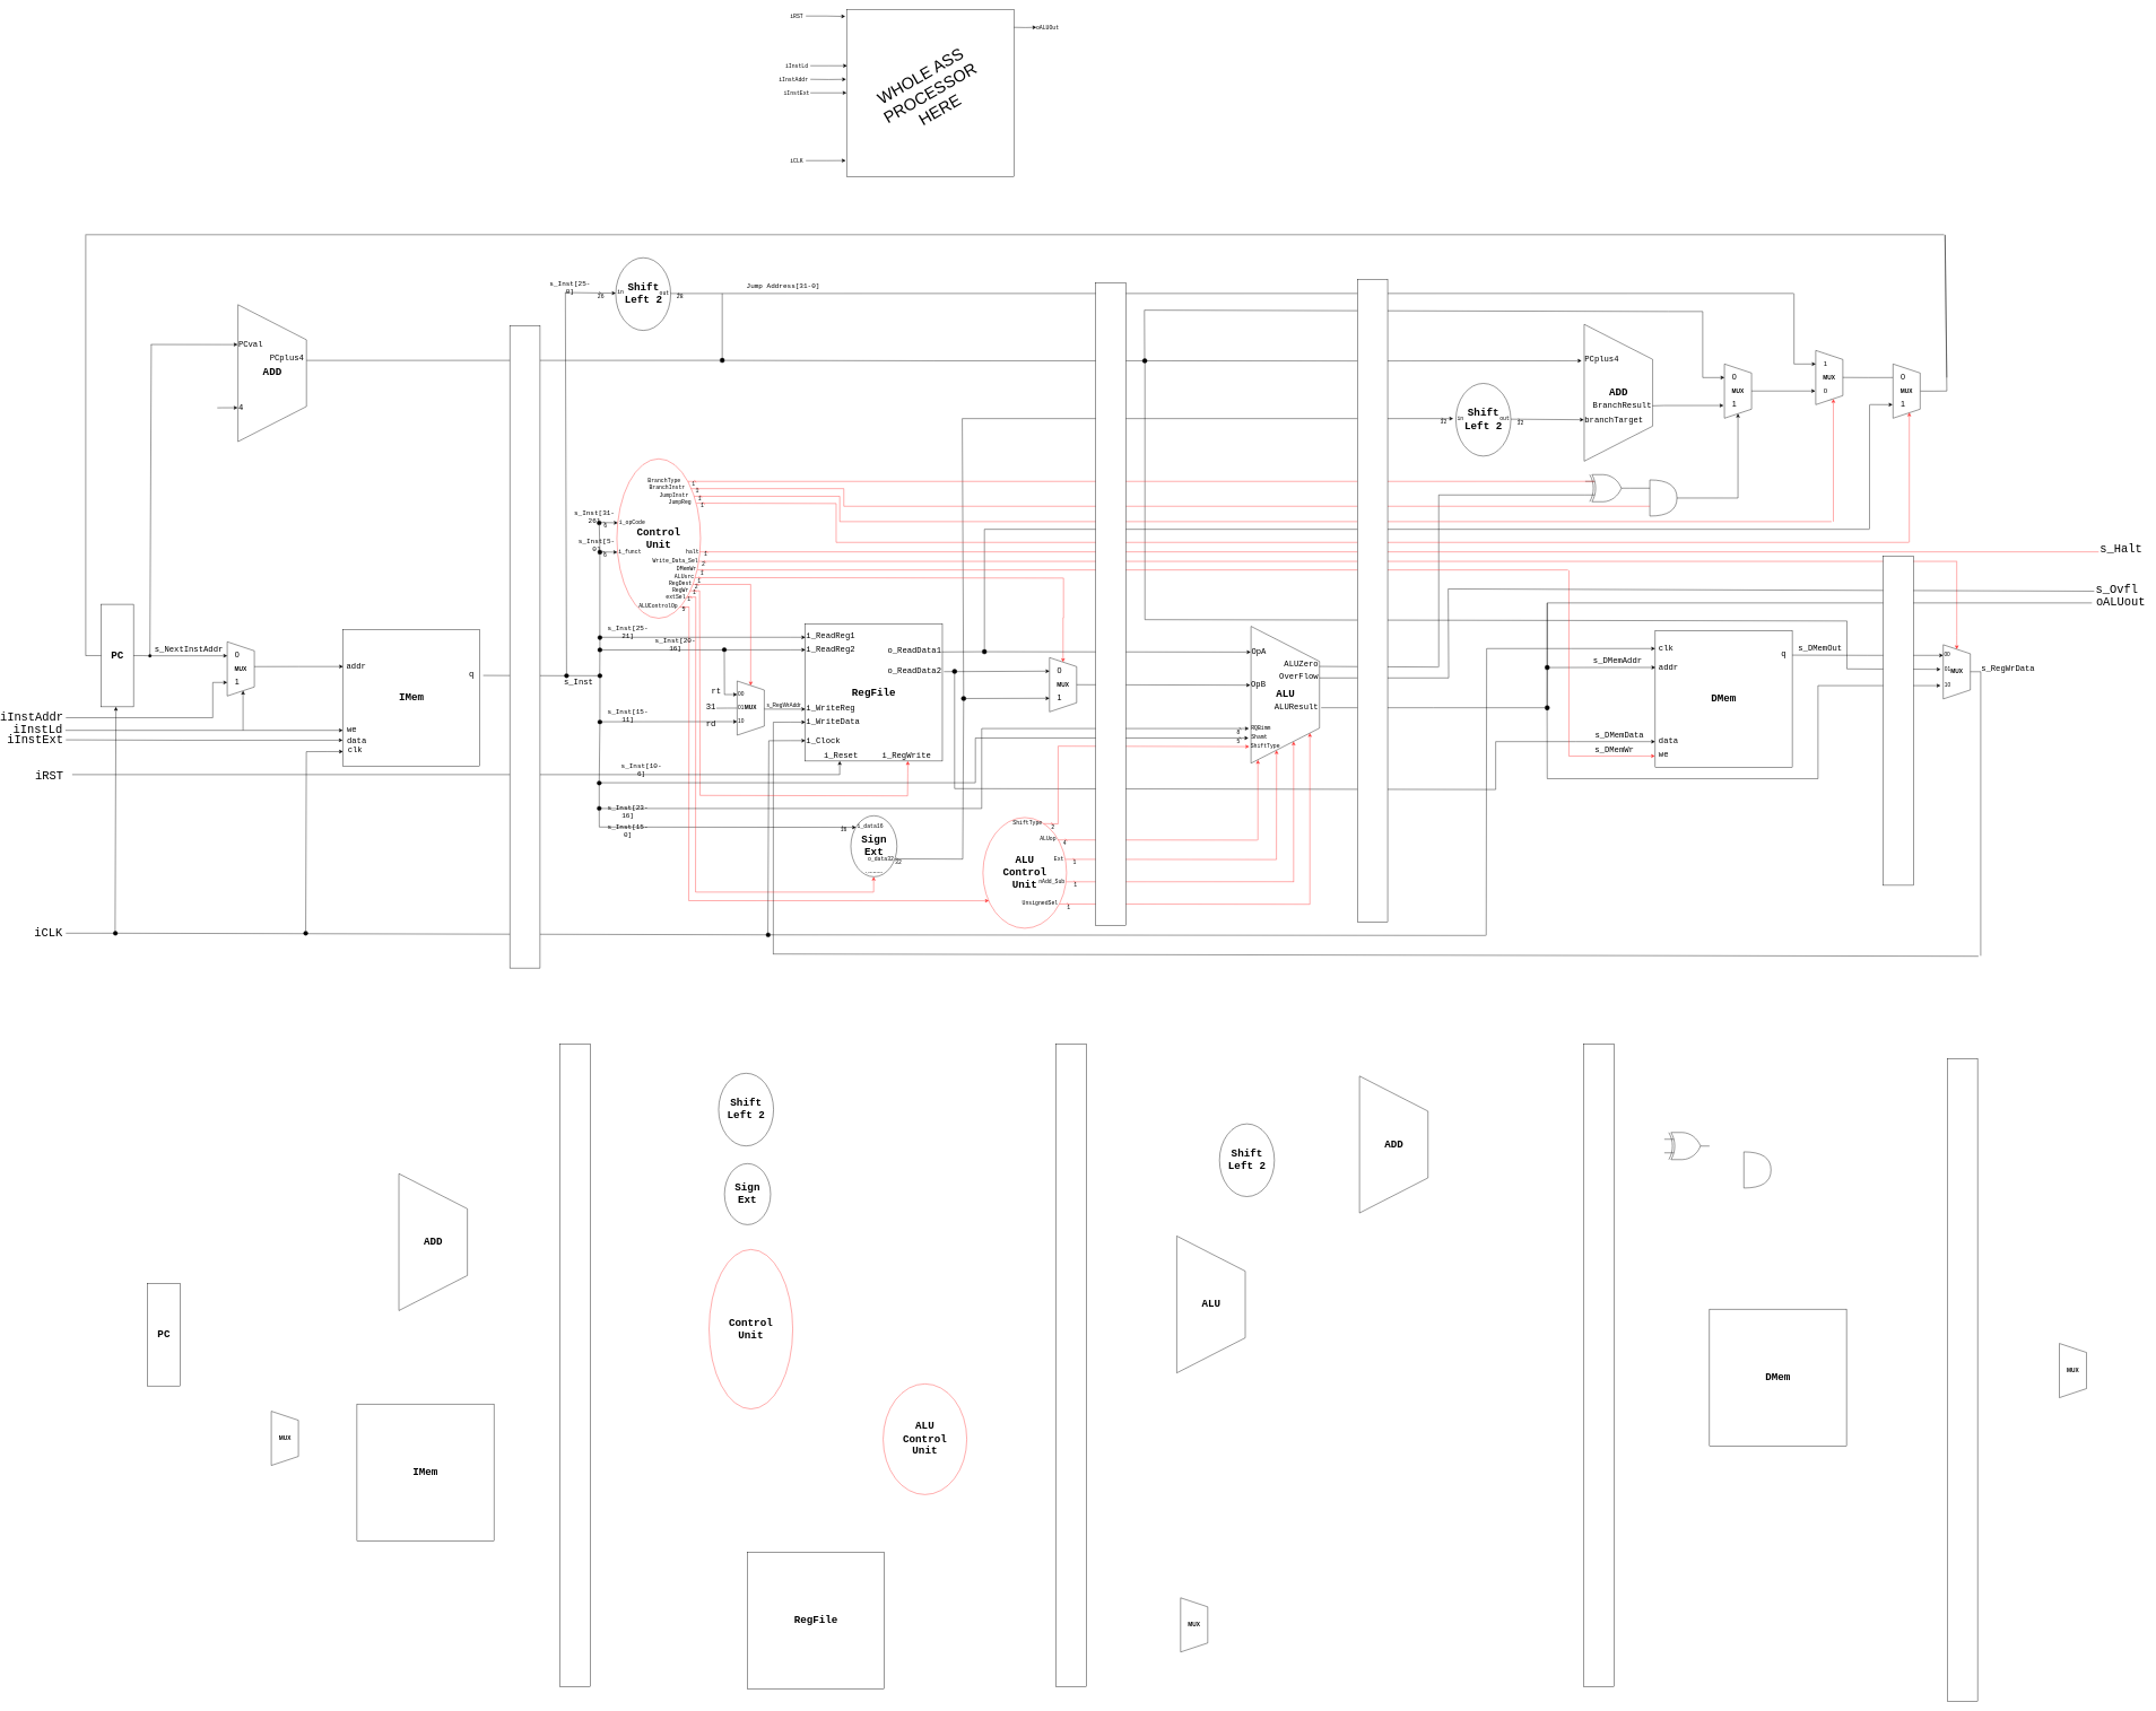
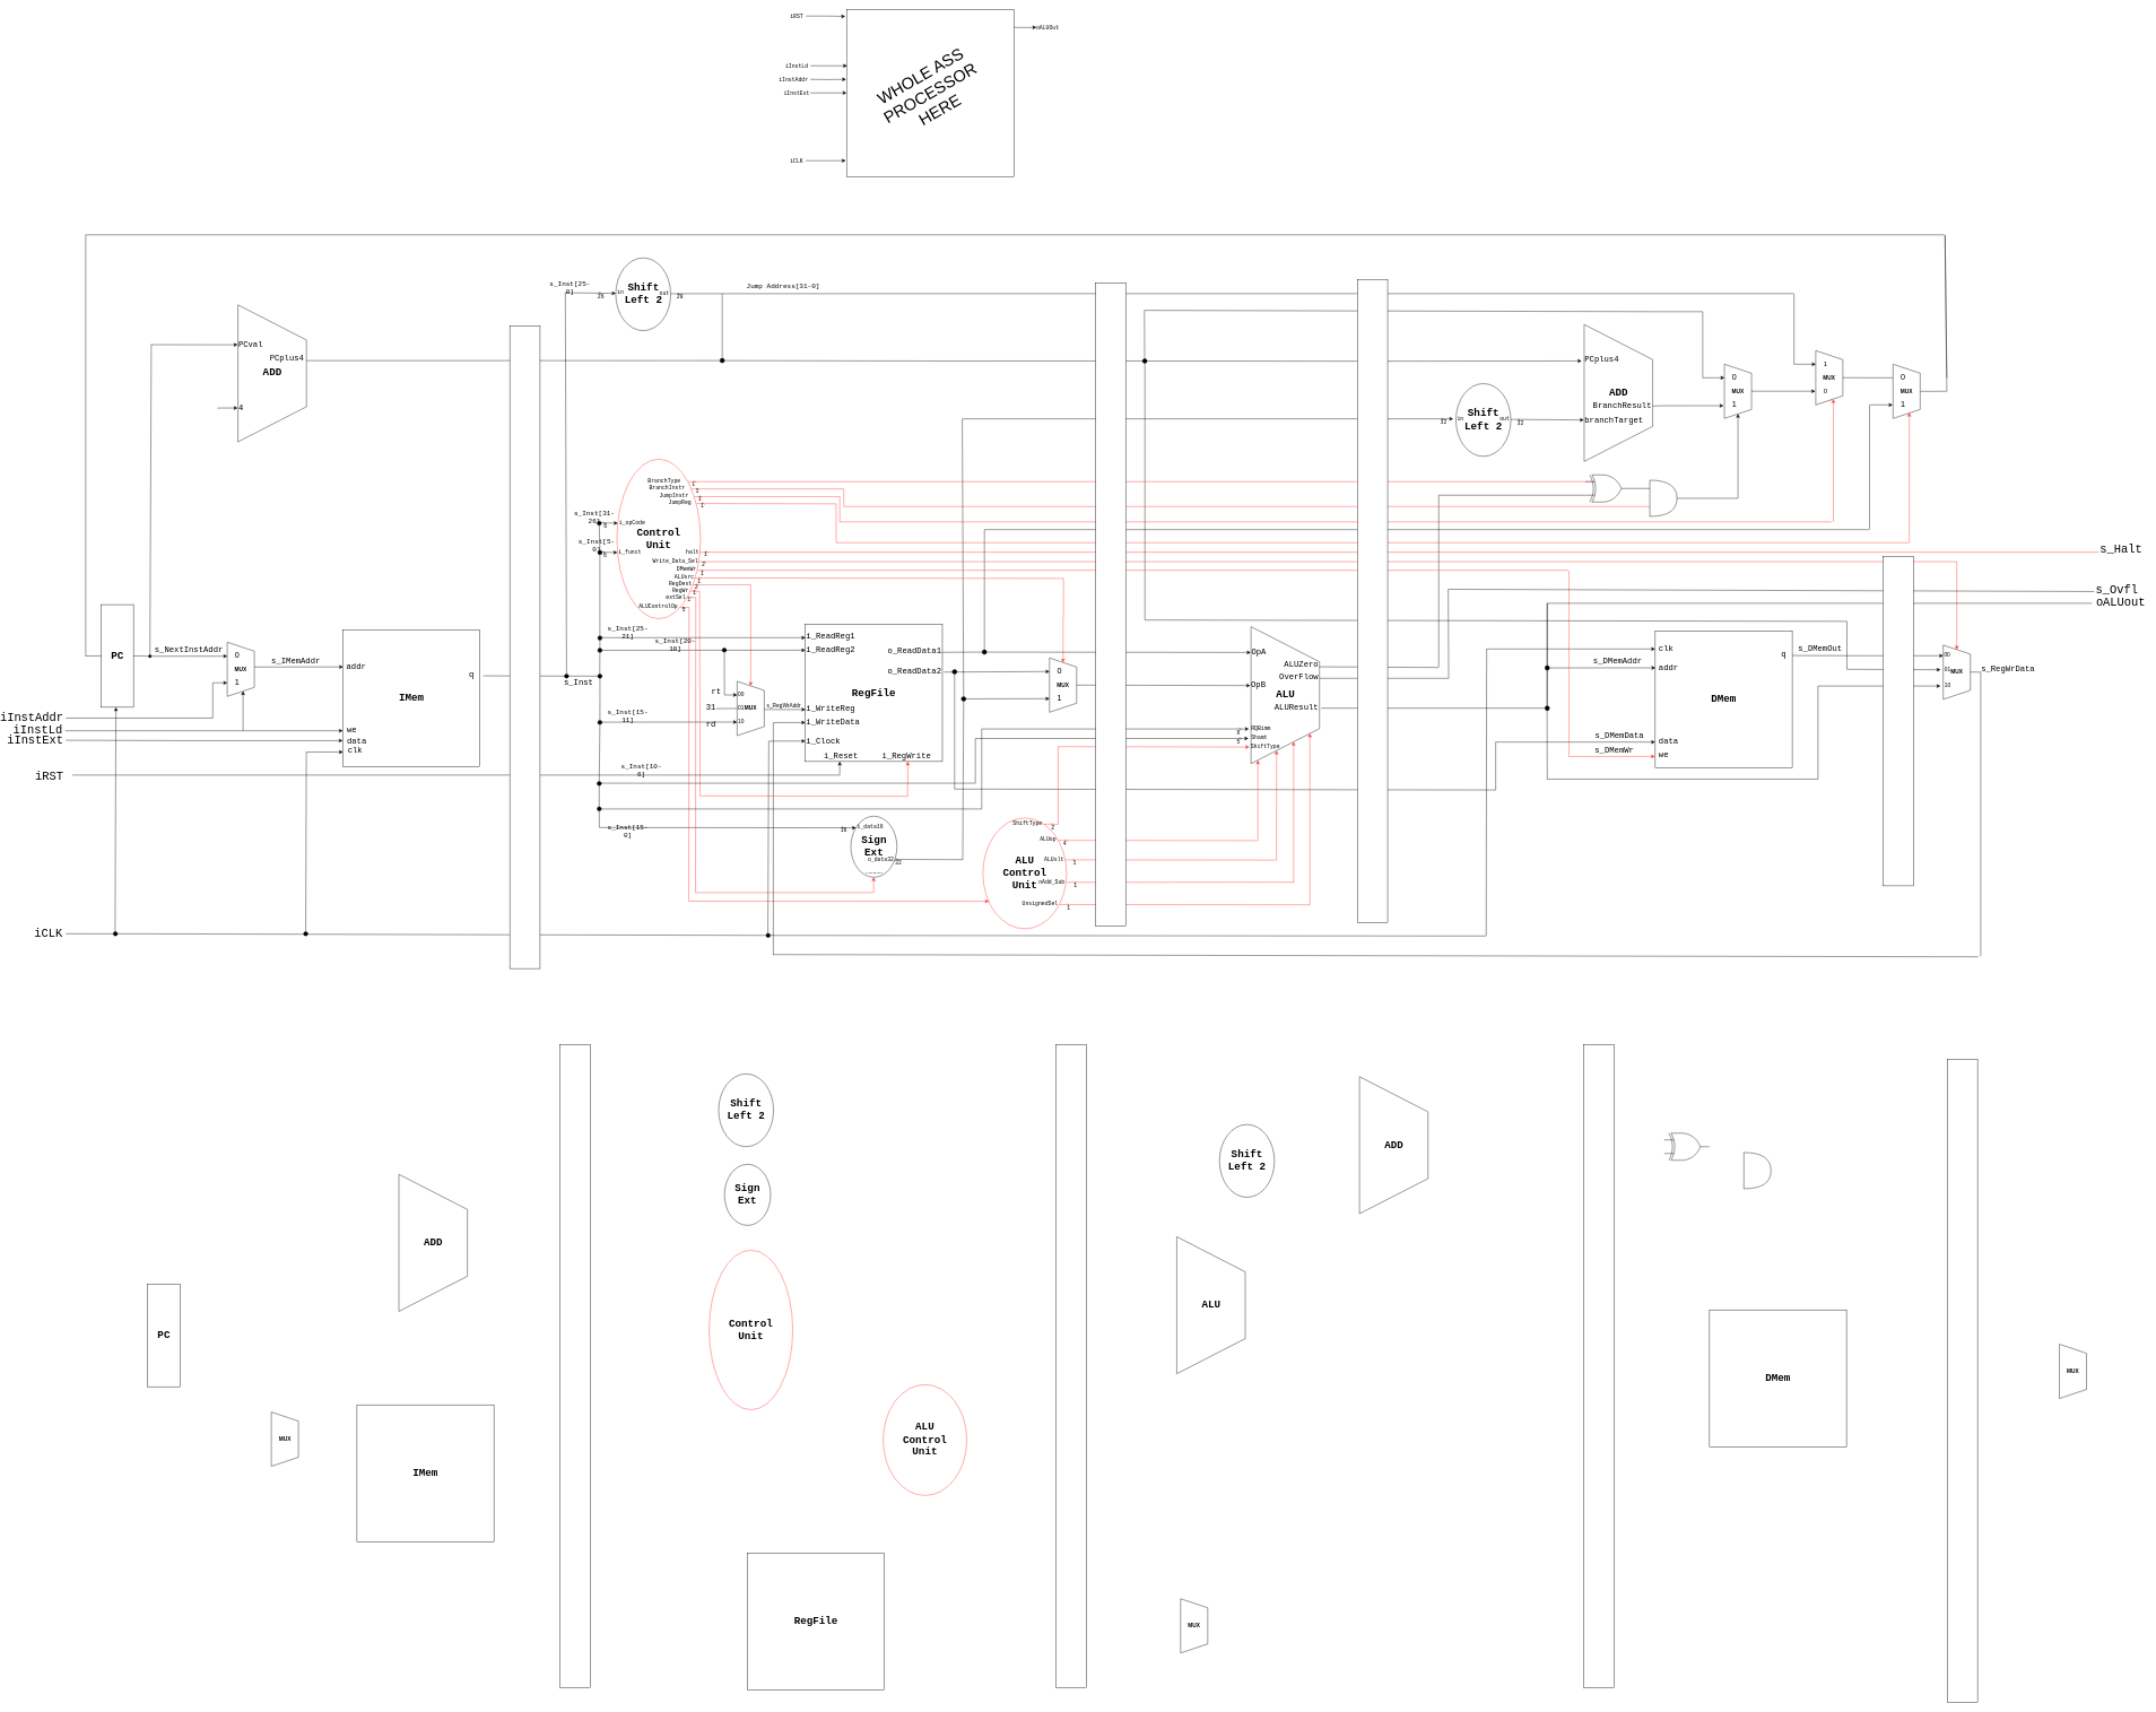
+ <mxCell id="40" value="&lt;div align=&quot;left&quot;&gt;&lt;font style=&quot;font-size: 18px;&quot; face=&quot;Courier New&quot;&gt;s_IMemAddr&lt;/font&gt;&lt;/div&gt;" style="text;html=1;strokeColor=none;fillColor=none;align=left;verticalAlign=middle;whiteSpace=wrap;rounded=0;shadow=0;" parent="1" vertex="1"><mxGeometry x="574" y="1455" width="115" height="16.5" as="geometry" /></mxCell>
- <mxCell id="377" value="s_Inst[23-16]" style="text;html=1;strokeColor=none;fillColor=none;align=center;verticalAlign=middle;whiteSpace=wrap;rounded=0;fontSize=15;fontFamily=Courier New;" parent="1" vertex="1"><mxGeometry x="1317" y="1788.84" width="95" height="16.16" as="geometry" /></mxCell>
- <mxCell id="298" value="Ext" style="text;html=1;strokeColor=none;fillColor=none;align=right;verticalAlign=middle;whiteSpace=wrap;rounded=0;fontFamily=Courier New;fontSize=12;fontColor=default;shadow=0;" parent="1" vertex="1"><mxGeometry x="2286" y="1896" width="45" height="9.5" as="geometry" /></mxCell>
+ <mxCell id="298" value="ALUslt" style="text;html=1;strokeColor=none;fillColor=none;align=right;verticalAlign=middle;whiteSpace=wrap;rounded=0;fontFamily=Courier New;fontSize=12;fontColor=default;shadow=0;" parent="1" vertex="1"><mxGeometry x="2286" y="1896" width="45" height="9.5" as="geometry" /></mxCell>
